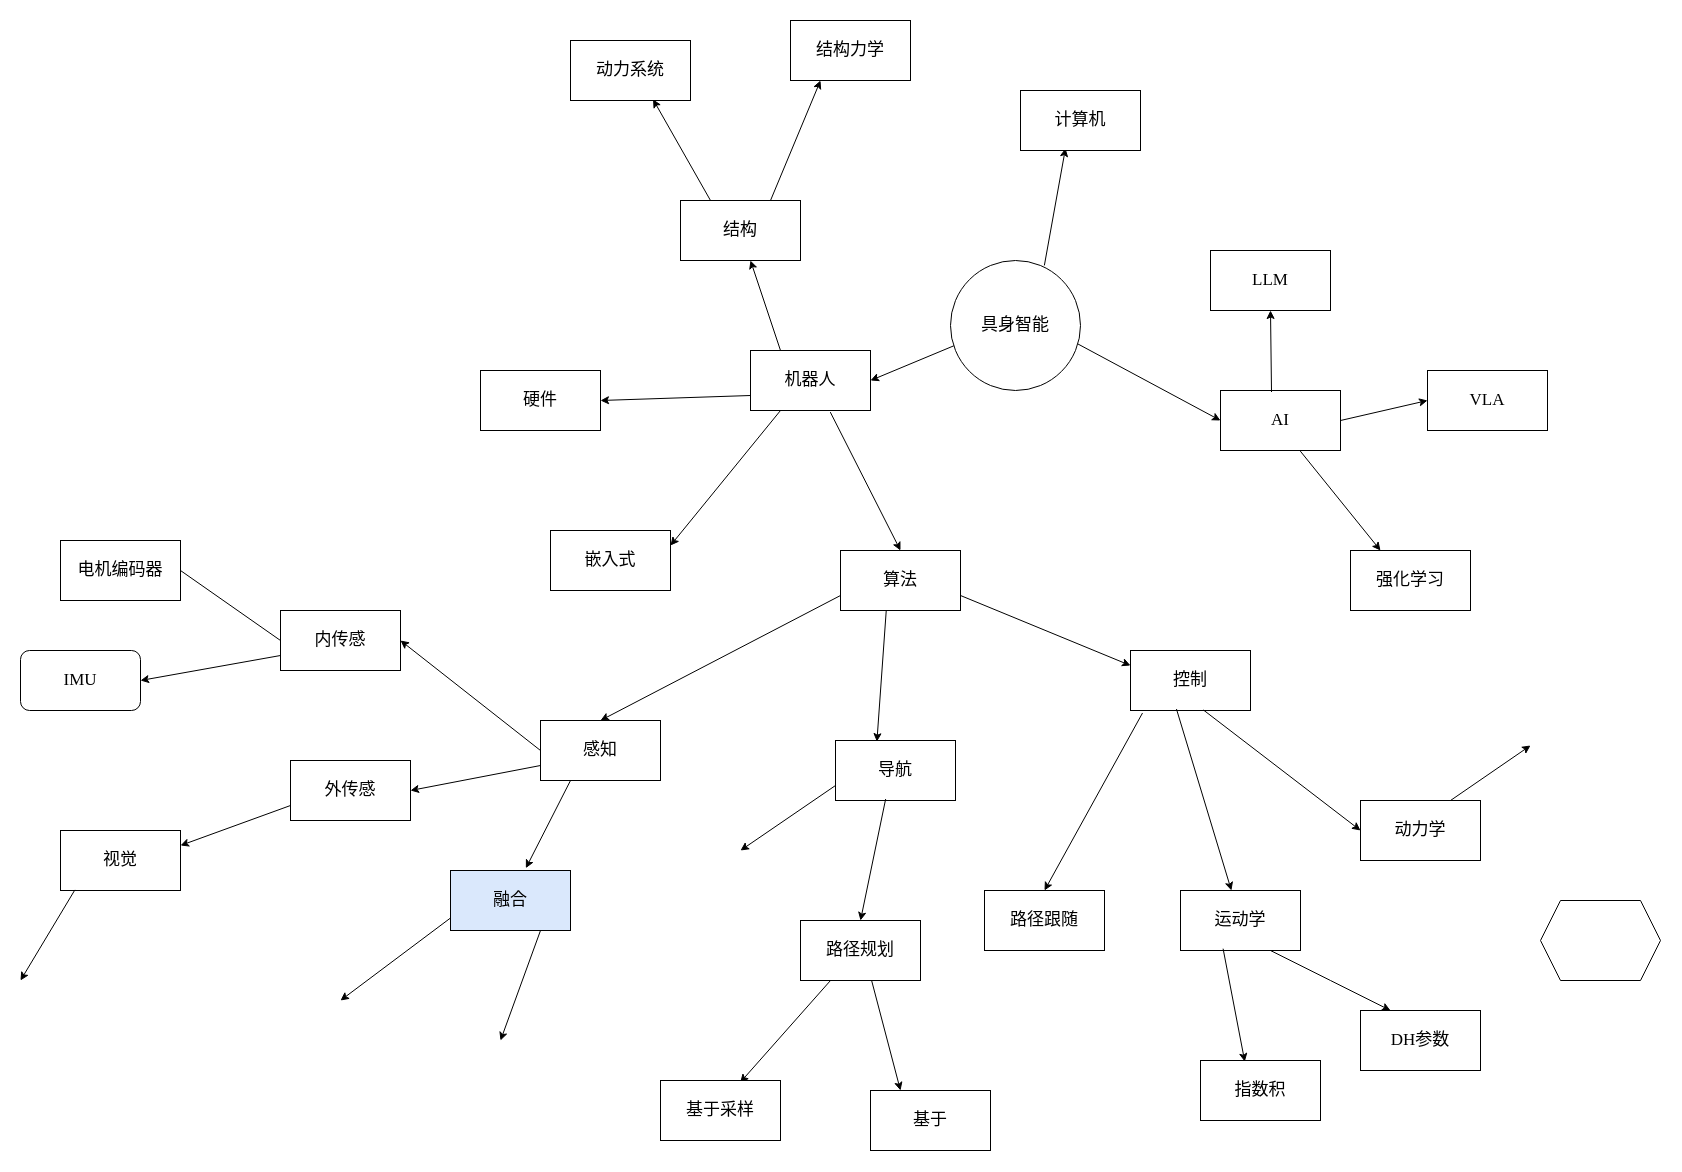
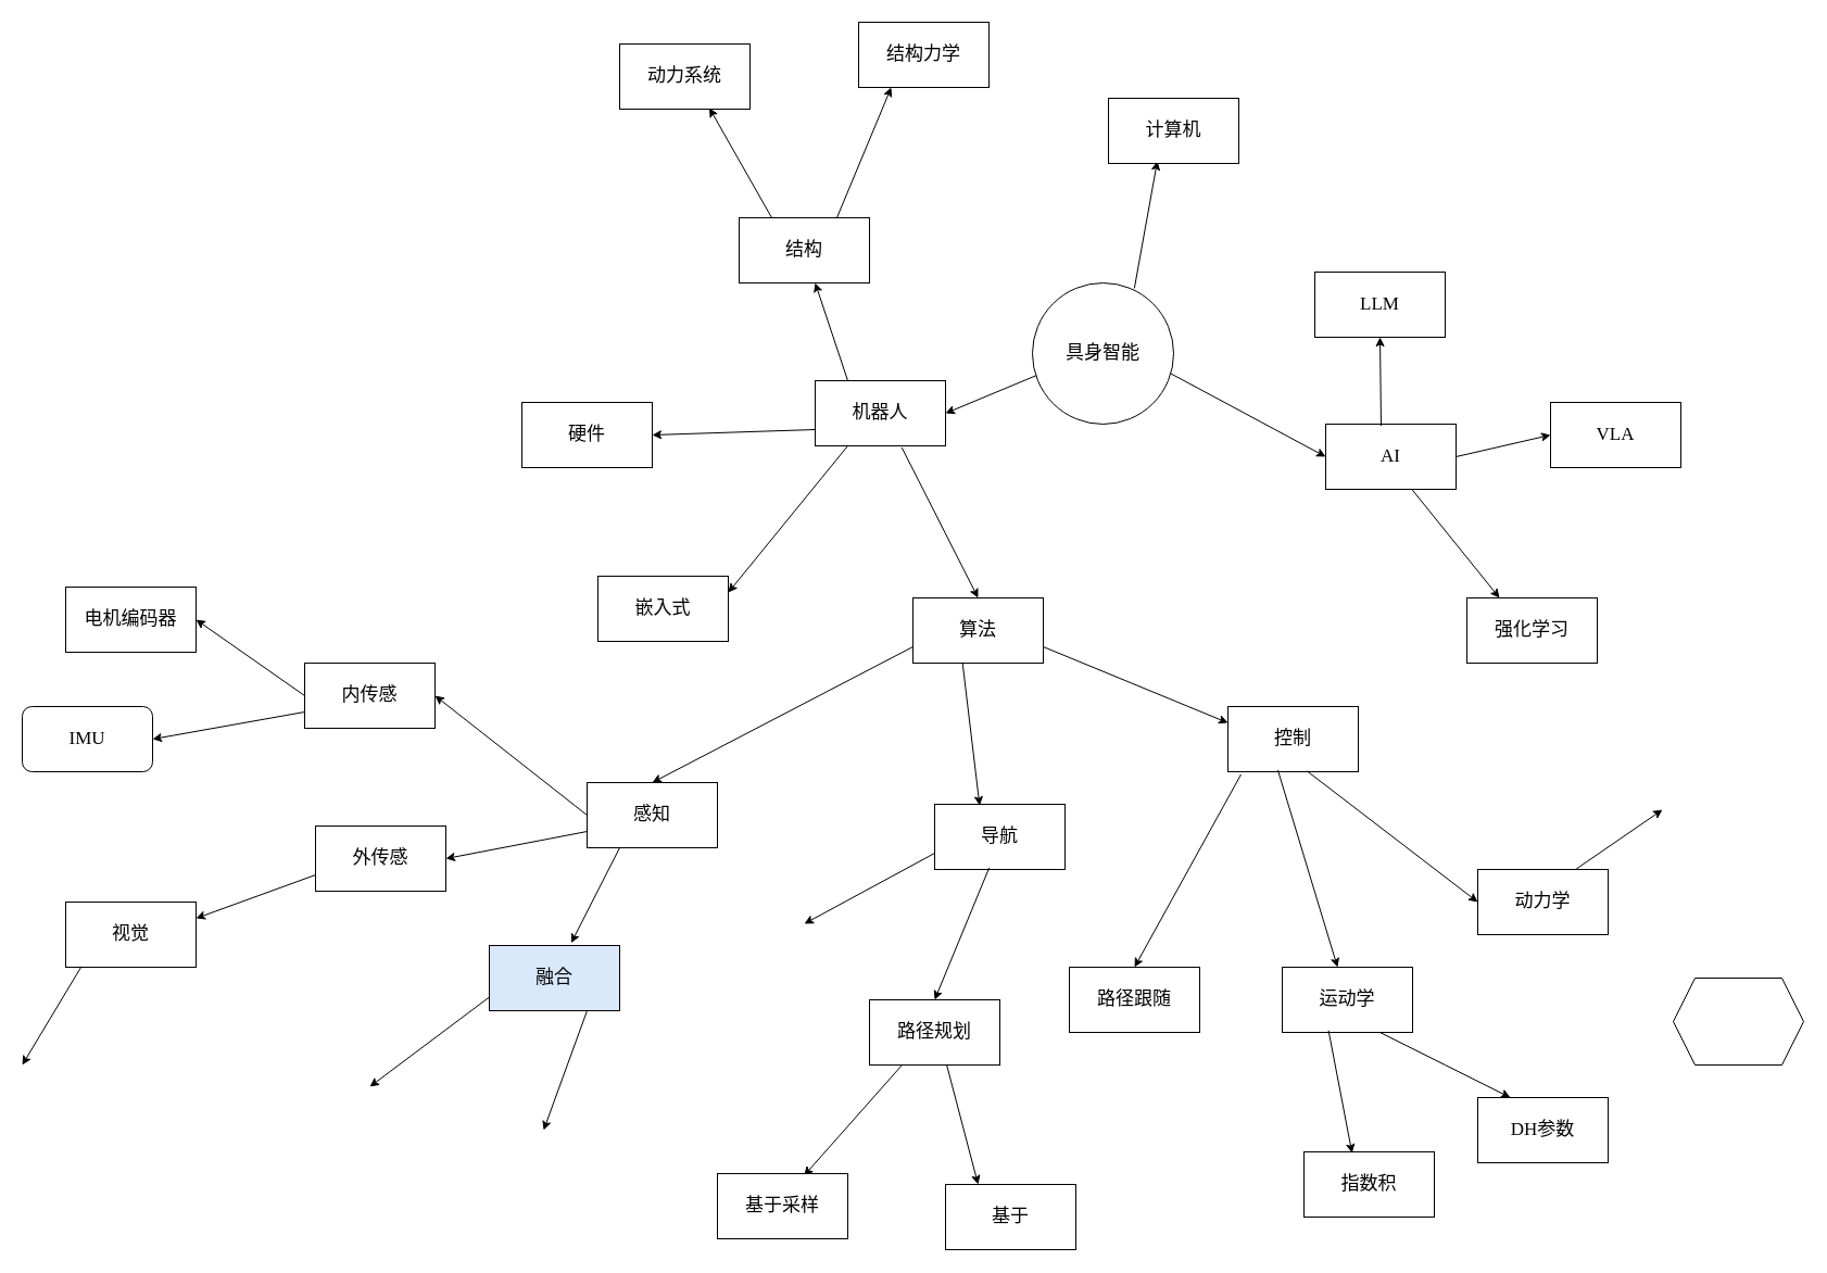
- <mxCell id="36" value="" style="endArrow=none;html=1;rounded=0;exitX=0;exitY=0.5;exitDx=0;exitDy=0;entryX=1;entryY=0.5;entryDx=0;entryDy=0;" edge="1" parent="1" source="37" target="60"><mxGeometry width="50" height="50" relative="1" as="geometry"><mxPoint x="210" y="770" as="sourcePoint" /><mxPoint x="150" y="570" as="targetPoint" /></mxGeometry></mxCell>
+ <mxCell id="36" value="" style="endArrow=classic;html=1;rounded=0;exitX=0;exitY=0.5;exitDx=0;exitDy=0;entryX=1;entryY=0.5;entryDx=0;entryDy=0;" edge="1" parent="1" source="37" target="60"><mxGeometry width="50" height="50" relative="1" as="geometry"><mxPoint x="210" y="770" as="sourcePoint" /><mxPoint x="150" y="570" as="targetPoint" /></mxGeometry></mxCell>
- <mxCell id="20" value="导航" style="rounded=0;whiteSpace=wrap;html=1;fontFamily=宋体;fontSize=17;" vertex="1" parent="1"><mxGeometry x="835" y="740" width="120" height="60" as="geometry" /></mxCell>
+ <mxCell id="20" value="导航" style="rounded=0;whiteSpace=wrap;html=1;fontFamily=宋体;fontSize=17;" vertex="1" parent="1"><mxGeometry x="860" y="740" width="120" height="60" as="geometry" /></mxCell>
